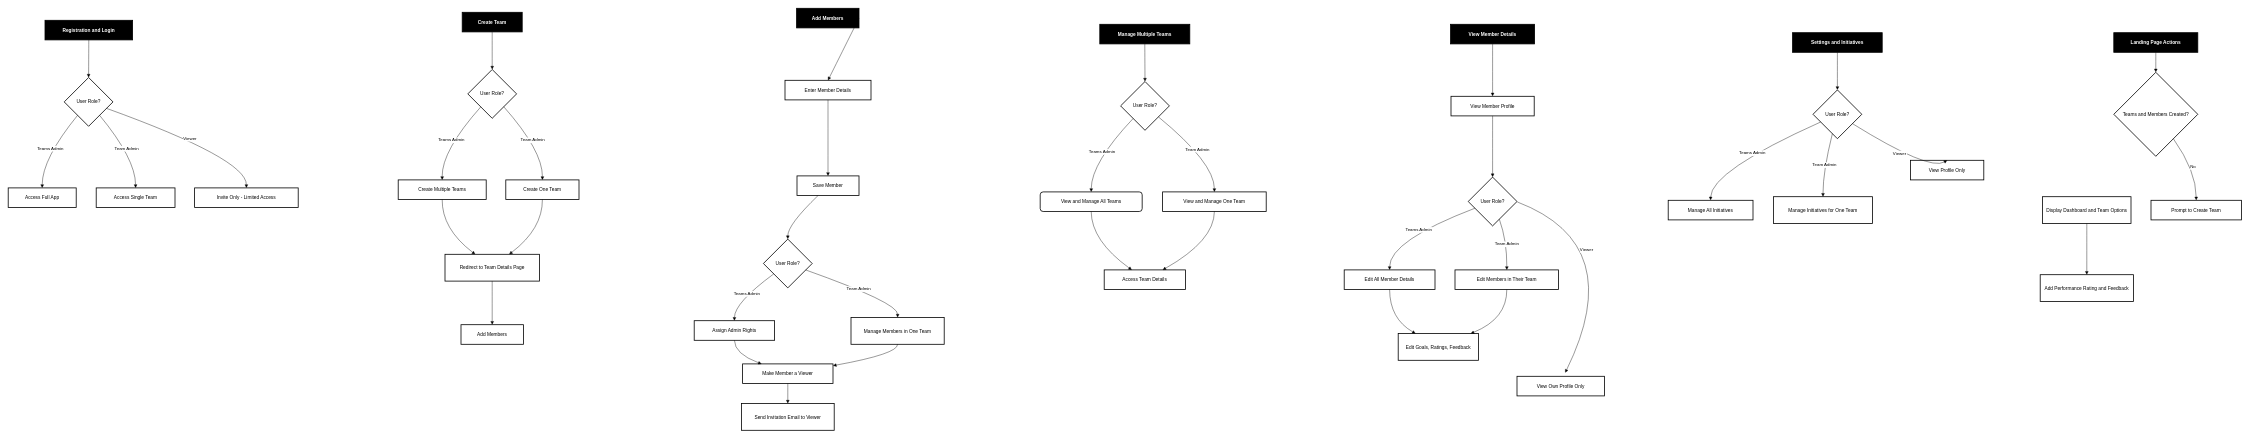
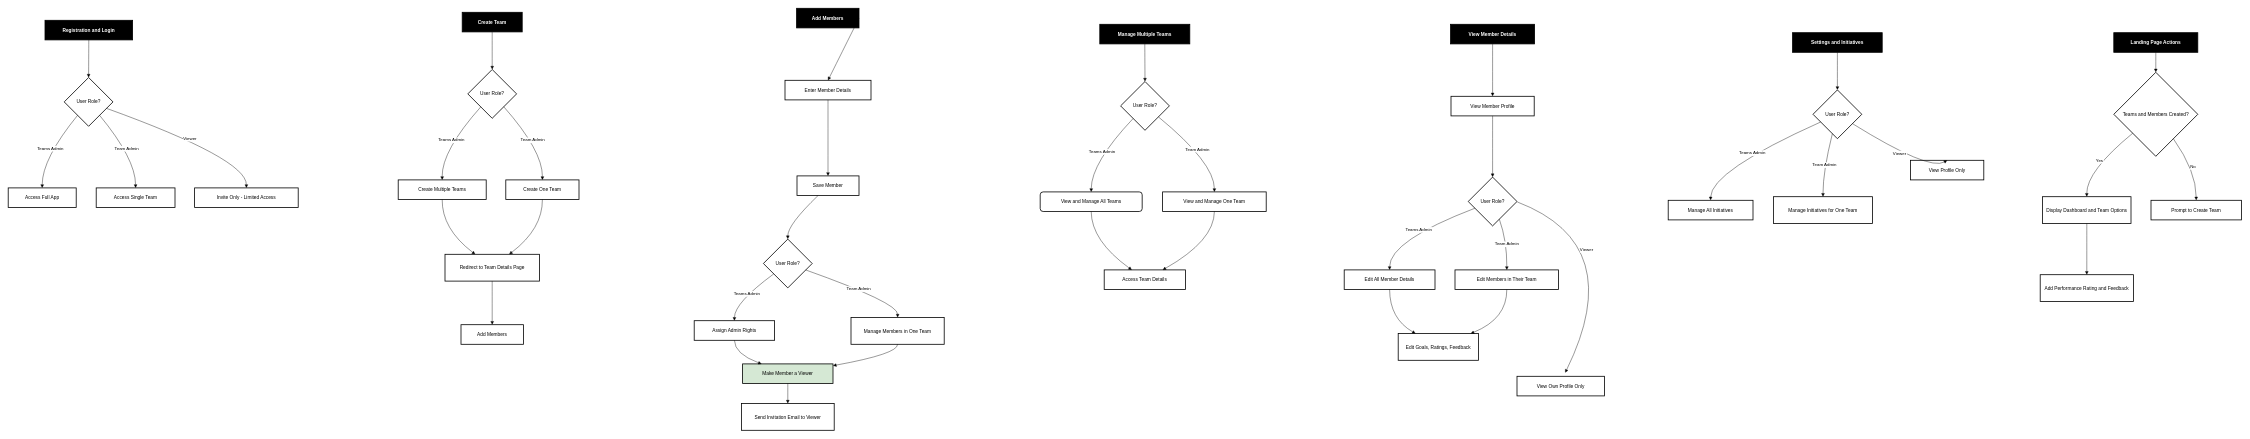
+ <mxCell id="78" value="Yes" style="curved=1;startArrow=none;endArrow=block;exitX=0;exitY=0.91;entryX=0.5;entryY=0;rounded=0;" edge="1" parent="1" source="39" target="40"><mxGeometry relative="1" as="geometry"><Array as="points"><mxPoint x="5216" y="427" /></Array></mxGeometry></mxCell>
- <mxCell id="19" value="Make Member a Viewer" style="whiteSpace=wrap;strokeWidth=2;" vertex="1" parent="1"><mxGeometry x="1856" y="909" width="226" height="49" as="geometry" /></mxCell>
+ <mxCell id="19" value="Make Member a Viewer" style="whiteSpace=wrap;strokeWidth=2;fillColor=#d5e8d4;" vertex="1" parent="1"><mxGeometry x="1856" y="909" width="226" height="49" as="geometry" /></mxCell>
